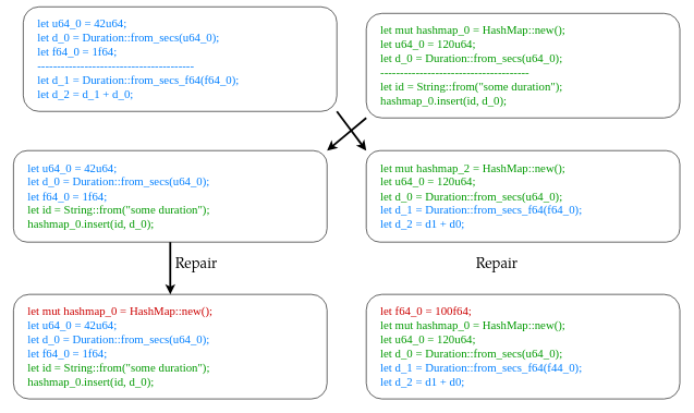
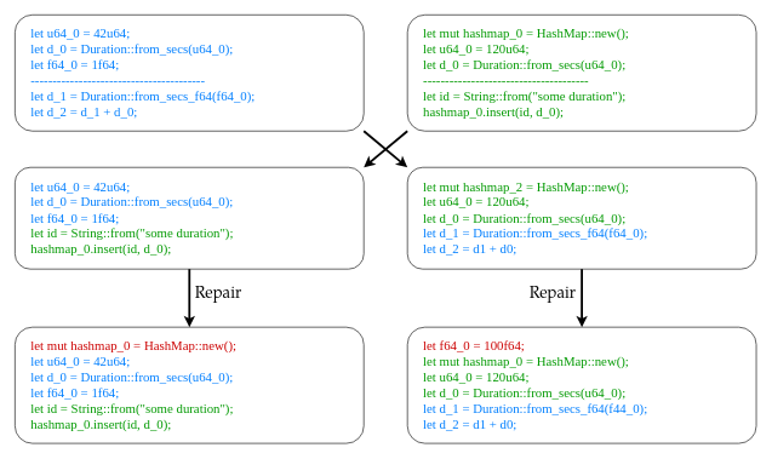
- <mxCell id="2" value="&lt;font face=&quot;JetBrains Mono&quot;&gt;&lt;font color=&quot;#007fff&quot;&gt;&lt;font style=&quot;font-size: 18px&quot;&gt;let u64_0 = 42u64;&lt;br&gt;let d_0 = Duration::from_secs(u64_0);&lt;br&gt;let f64_0 = 1f64;&lt;br&gt;----------------------------------------&lt;br&gt;&lt;/font&gt;&lt;font style=&quot;font-size: 18px&quot;&gt;let d_1 = Duration::from_secs_f64(f64_0);&lt;br&gt;&lt;/font&gt;&lt;font style=&quot;font-size: 18px&quot;&gt;let d_2 = d_1 + d_0;&lt;/font&gt;&lt;/font&gt;&lt;br&gt;&lt;/font&gt;" style="rounded=1;whiteSpace=wrap;html=1;align=left;spacingLeft=20;" parent="1" vertex="1"><mxGeometry x="35" y="10" width="480" height="160" as="geometry" /></mxCell>
+ <mxCell id="2" value="&lt;font face=&quot;JetBrains Mono&quot;&gt;&lt;font color=&quot;#007fff&quot;&gt;&lt;font style=&quot;font-size: 18px&quot;&gt;let u64_0 = 42u64;&lt;br&gt;let d_0 = Duration::from_secs(u64_0);&lt;br&gt;let f64_0 = 1f64;&lt;br&gt;----------------------------------------&lt;br&gt;&lt;/font&gt;&lt;font style=&quot;font-size: 18px&quot;&gt;let d_1 = Duration::from_secs_f64(f64_0);&lt;br&gt;&lt;/font&gt;&lt;font style=&quot;font-size: 18px&quot;&gt;let d_2 = d_1 + d_0;&lt;/font&gt;&lt;/font&gt;&lt;br&gt;&lt;/font&gt;" style="rounded=1;whiteSpace=wrap;html=1;align=left;spacingLeft=20;" parent="1" vertex="1"><mxGeometry x="20" y="20" width="480" height="160" as="geometry" /></mxCell>
+ <mxCell id="9" value="" style="endArrow=classic;html=1;rounded=0;fontSize=18;fontColor=#007FFF;strokeColor=#000000;strokeWidth=3;exitX=0.5;exitY=1;exitDx=0;exitDy=0;entryX=0.5;entryY=0;entryDx=0;entryDy=0;" parent="1" source="5" target="11" edge="1"><mxGeometry width="50" height="50" relative="1" as="geometry"><mxPoint x="850" y="440" as="sourcePoint" /><mxPoint x="800" y="440" as="targetPoint" /></mxGeometry></mxCell>
